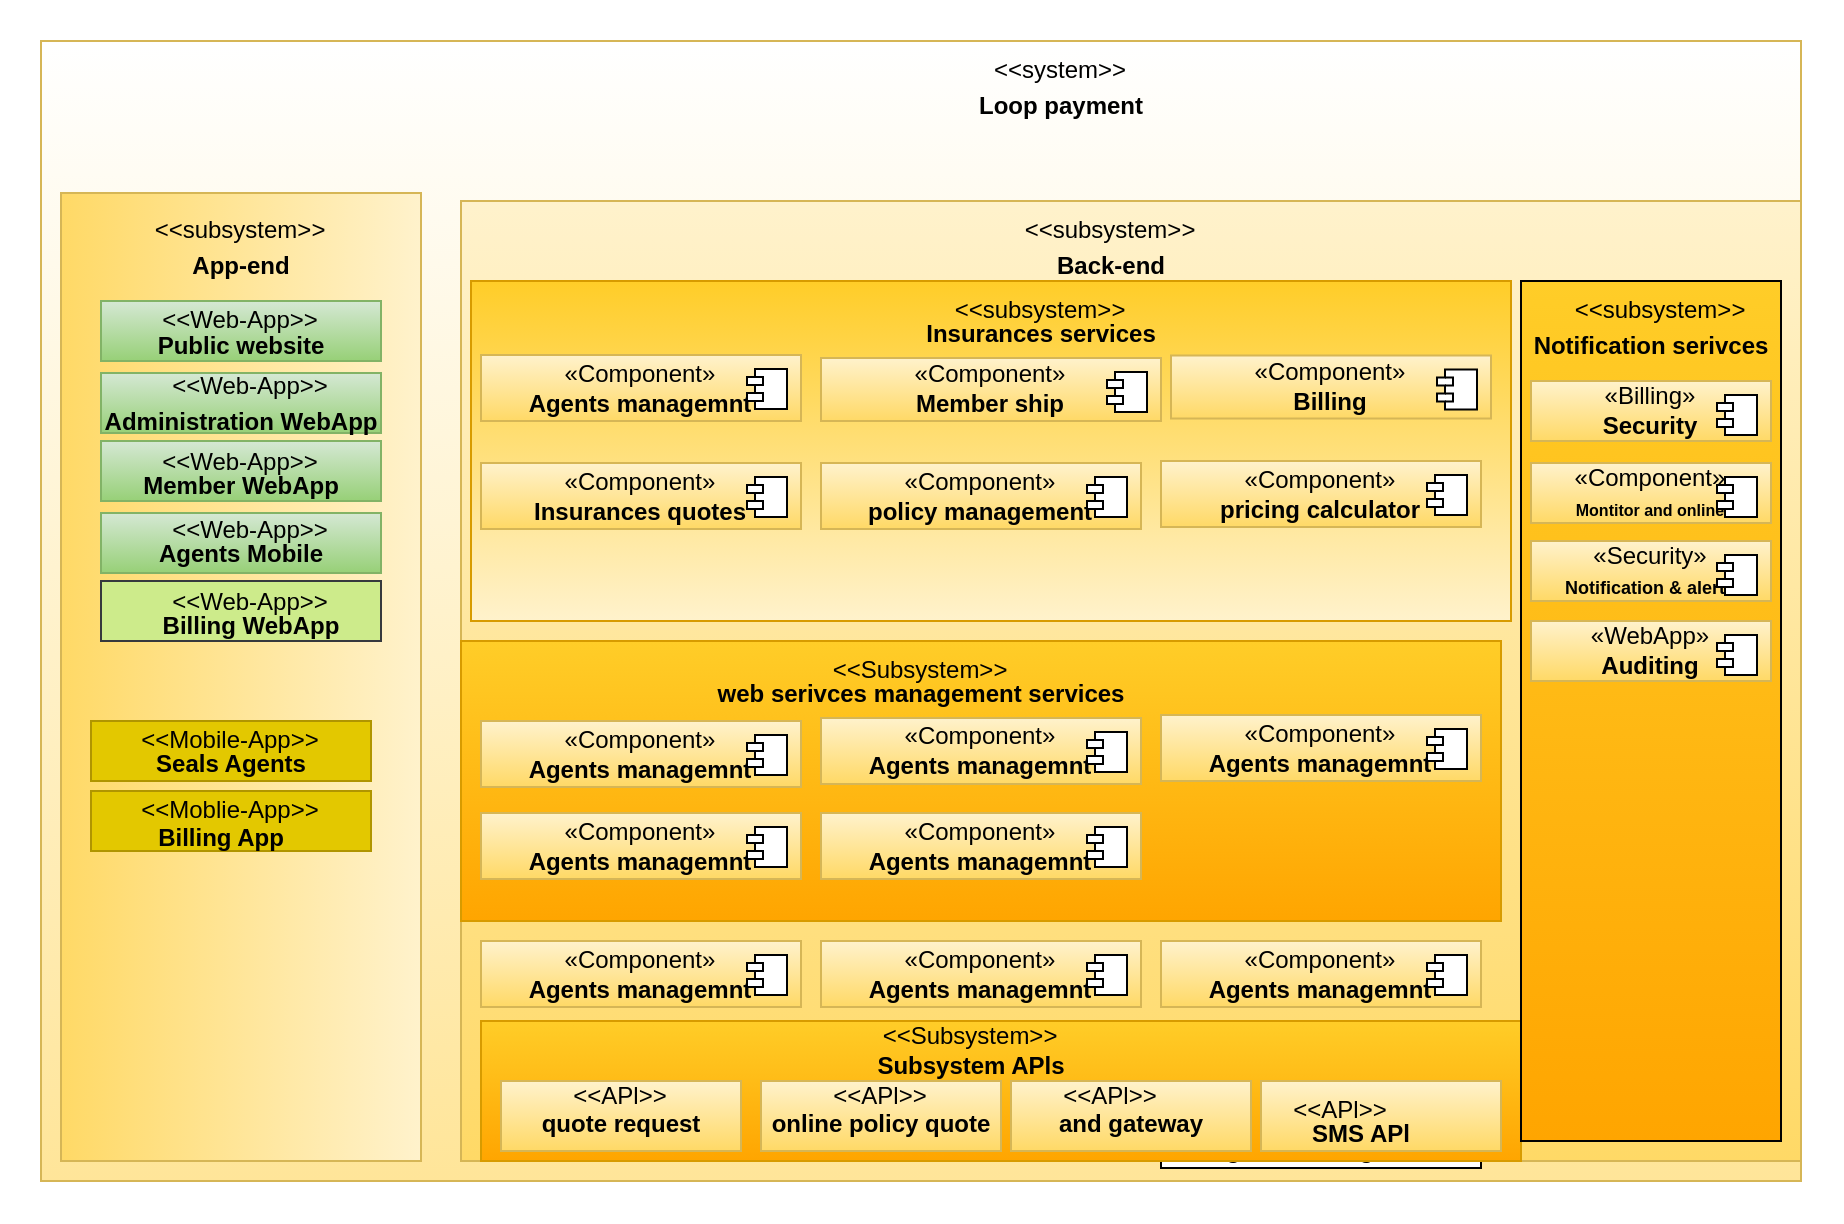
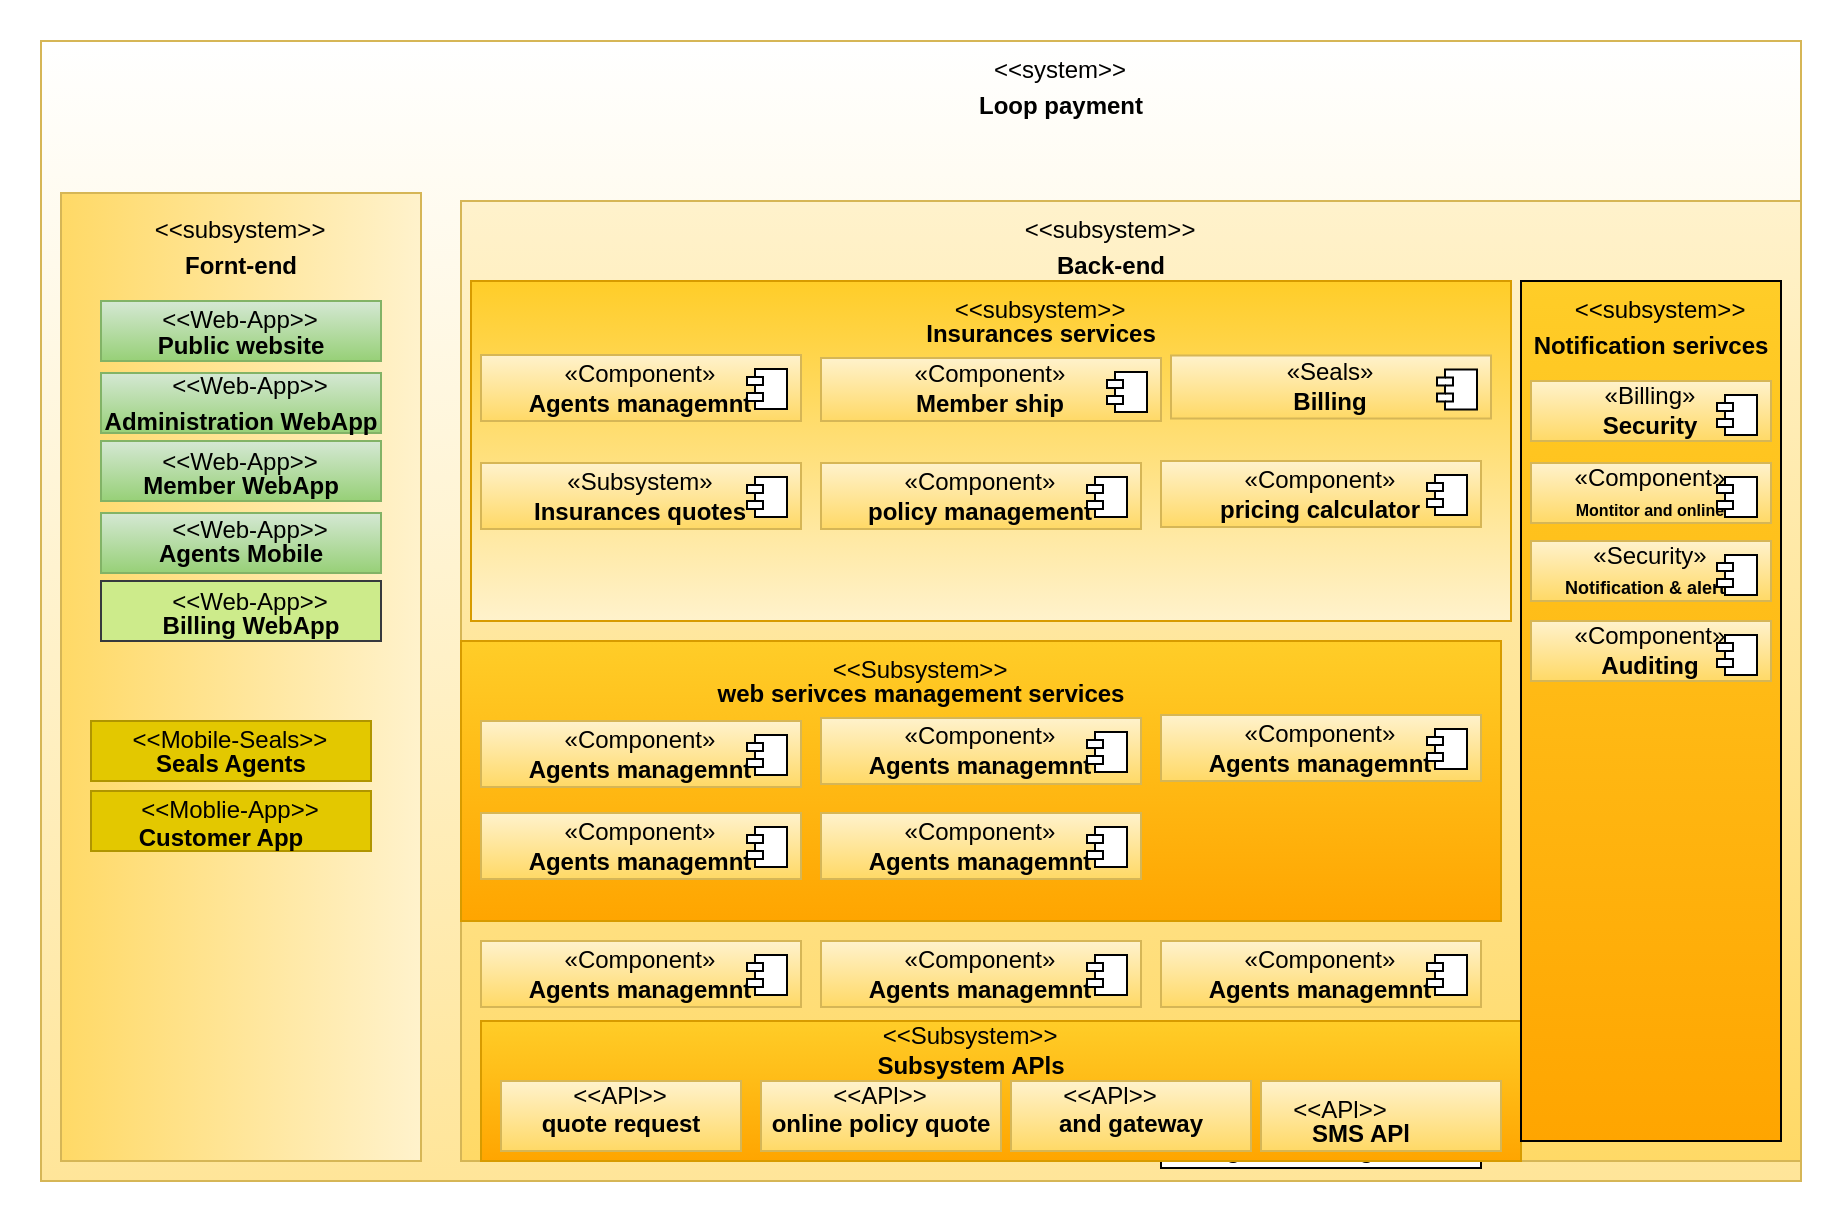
- <mxCell id="5" value="App-end&lt;br&gt;" style="text;align=center;fontStyle=1;verticalAlign=middle;spacingLeft=3;spacingRight=3;strokeColor=none;rotatable=0;points=[[0,0.5],[1,0.5]];portConstraint=eastwest;html=1;" vertex="1" parent="1"><mxGeometry x="80" y="120" width="80" height="26" as="geometry" /></mxCell>
+ <mxCell id="5" value="Fornt-end&lt;br&gt;" style="text;align=center;fontStyle=1;verticalAlign=middle;spacingLeft=3;spacingRight=3;strokeColor=none;rotatable=0;points=[[0,0.5],[1,0.5]];portConstraint=eastwest;html=1;" vertex="1" parent="1"><mxGeometry x="80" y="120" width="80" height="26" as="geometry" /></mxCell>
- <mxCell id="36" value="«Component»&lt;br&gt;&lt;b&gt;Billing&lt;/b&gt;" style="html=1;dropTarget=0;whiteSpace=wrap;fillColor=#fff2cc;gradientColor=#ffd966;strokeColor=#d6b656;" vertex="1" parent="1"><mxGeometry x="585" y="177.25" width="160" height="31.5" as="geometry" /></mxCell>
+ <mxCell id="36" value="«Seals»&lt;br&gt;&lt;b&gt;Billing&lt;/b&gt;" style="html=1;dropTarget=0;whiteSpace=wrap;fillColor=#fff2cc;gradientColor=#ffd966;strokeColor=#d6b656;" vertex="1" parent="1"><mxGeometry x="585" y="177.25" width="160" height="31.5" as="geometry" /></mxCell>
- <mxCell id="40" value="«Component»&lt;br&gt;&lt;b&gt;Insurances quotes&lt;/b&gt;" style="html=1;dropTarget=0;whiteSpace=wrap;fillColor=#fff2cc;gradientColor=#ffd966;strokeColor=#d6b656;" vertex="1" parent="1"><mxGeometry x="240" y="231" width="160" height="33" as="geometry" /></mxCell>
+ <mxCell id="40" value="«Subsystem»&lt;br&gt;&lt;b&gt;Insurances quotes&lt;/b&gt;" style="html=1;dropTarget=0;whiteSpace=wrap;fillColor=#fff2cc;gradientColor=#ffd966;strokeColor=#d6b656;" vertex="1" parent="1"><mxGeometry x="240" y="231" width="160" height="33" as="geometry" /></mxCell>
- <mxCell id="94" value="«WebApp»&lt;br&gt;&lt;font size=&quot;1&quot;&gt;&lt;b style=&quot;font-size: 12px;&quot;&gt;Auditing&lt;/b&gt;&lt;/font&gt;" style="html=1;dropTarget=0;whiteSpace=wrap;fillColor=#fff2cc;gradientColor=#ffd966;strokeColor=#d6b656;" vertex="1" parent="1"><mxGeometry x="765" y="310" width="120" height="30" as="geometry" /></mxCell>
+ <mxCell id="94" value="«Component»&lt;br&gt;&lt;font size=&quot;1&quot;&gt;&lt;b style=&quot;font-size: 12px;&quot;&gt;Auditing&lt;/b&gt;&lt;/font&gt;" style="html=1;dropTarget=0;whiteSpace=wrap;fillColor=#fff2cc;gradientColor=#ffd966;strokeColor=#d6b656;" vertex="1" parent="1"><mxGeometry x="765" y="310" width="120" height="30" as="geometry" /></mxCell>
- <mxCell id="24" value="&amp;lt;&amp;lt;Mobile-App&amp;gt;&amp;gt;" style="text;html=1;strokeColor=none;fillColor=none;align=center;verticalAlign=middle;whiteSpace=wrap;rounded=0;" vertex="1" parent="1"><mxGeometry x="55" y="350" width="120" height="40" as="geometry" /></mxCell>
+ <mxCell id="24" value="&amp;lt;&amp;lt;Mobile-Seals&amp;gt;&amp;gt;" style="text;html=1;strokeColor=none;fillColor=none;align=center;verticalAlign=middle;whiteSpace=wrap;rounded=0;" vertex="1" parent="1"><mxGeometry x="55" y="350" width="120" height="40" as="geometry" /></mxCell>
- <mxCell id="85" value="Billing App" style="text;align=center;fontStyle=1;verticalAlign=middle;spacingLeft=3;spacingRight=3;strokeColor=none;rotatable=0;points=[[0,0.5],[1,0.5]];portConstraint=eastwest;html=1;" vertex="1" parent="1"><mxGeometry x="70" y="406" width="80" height="26" as="geometry" /></mxCell>
+ <mxCell id="85" value="Customer App" style="text;align=center;fontStyle=1;verticalAlign=middle;spacingLeft=3;spacingRight=3;strokeColor=none;rotatable=0;points=[[0,0.5],[1,0.5]];portConstraint=eastwest;html=1;" vertex="1" parent="1"><mxGeometry x="70" y="406" width="80" height="26" as="geometry" /></mxCell>
